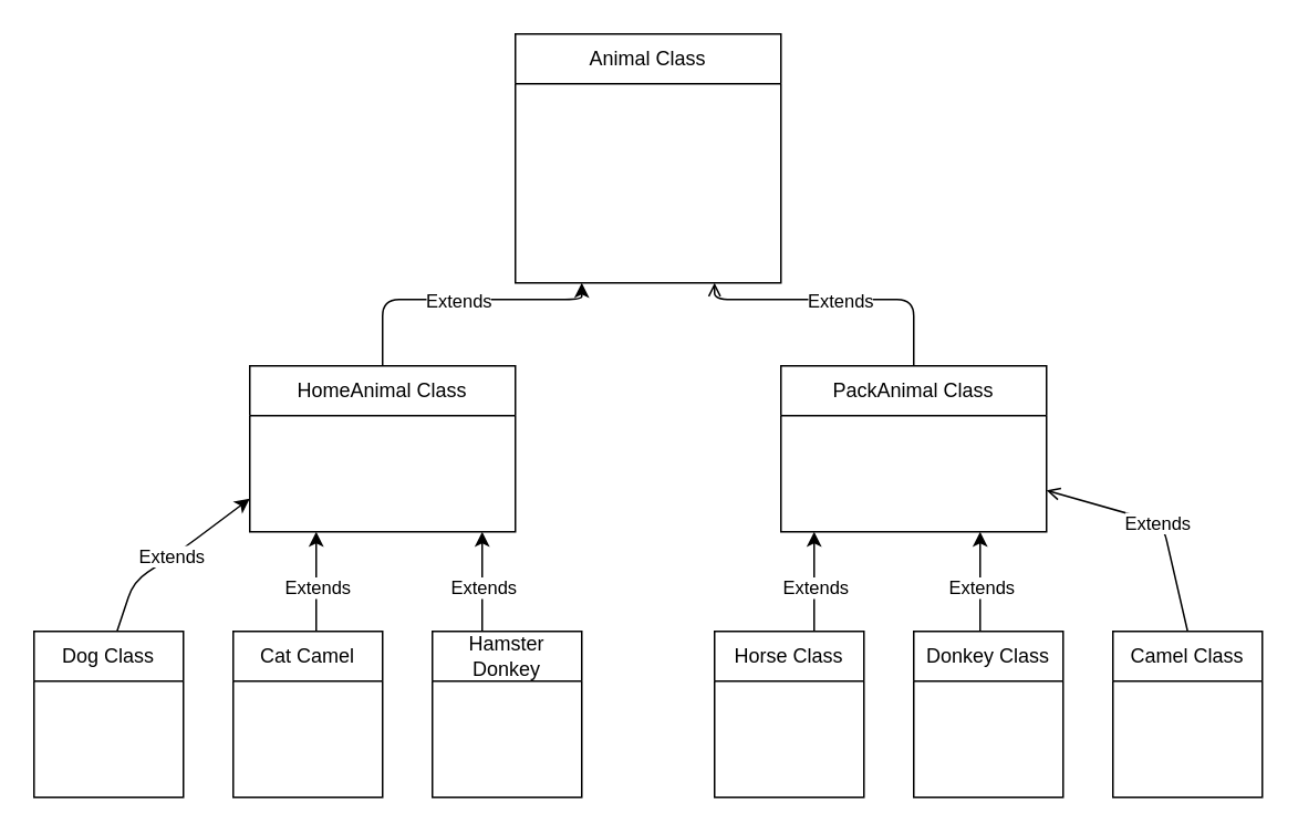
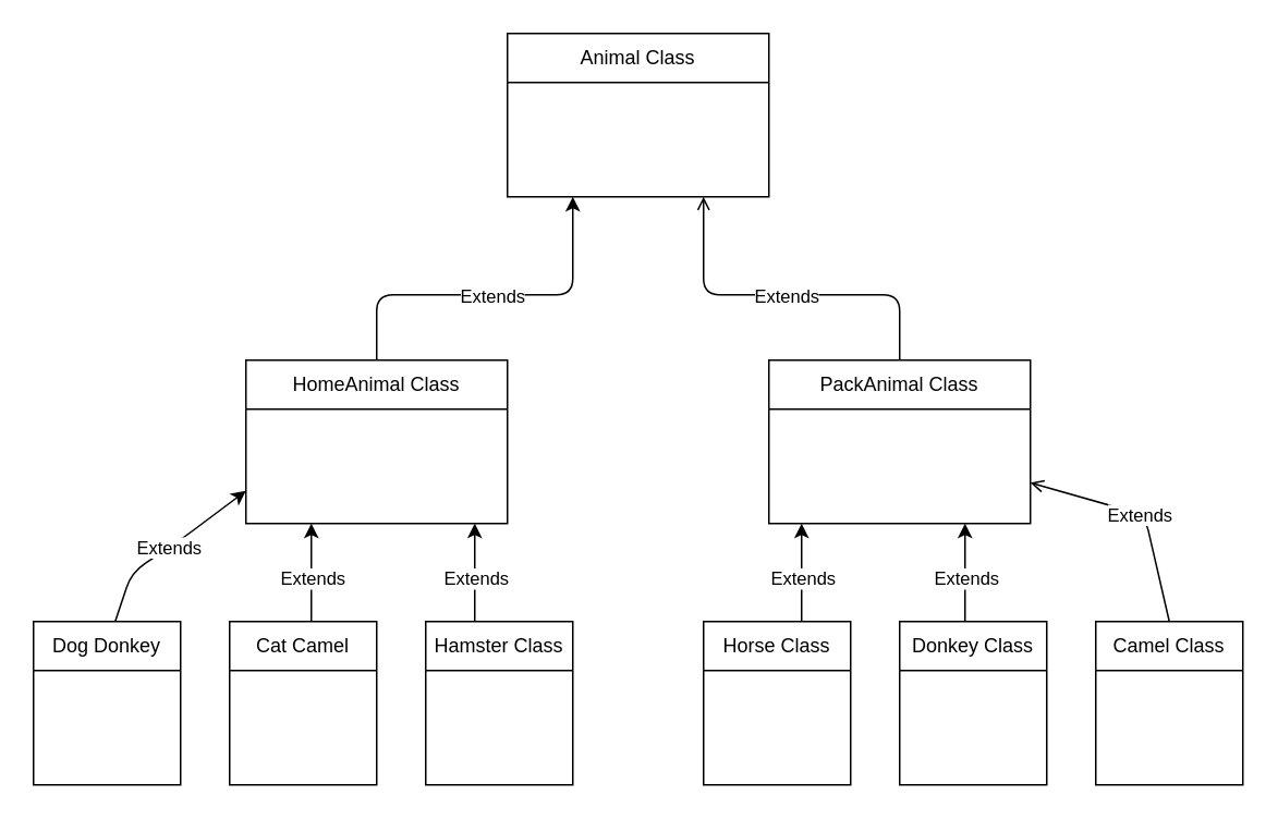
- <mxCell id="2" value="Animal Class" style="swimlane;fontStyle=0;childLayout=stackLayout;horizontal=1;startSize=30;horizontalStack=0;resizeParent=1;resizeParentMax=0;resizeLast=0;collapsible=1;marginBottom=0;whiteSpace=wrap;html=1;" vertex="1" parent="1"><mxGeometry x="310" y="20" width="160" height="150" as="geometry" /></mxCell>
+ <mxCell id="2" value="Animal Class" style="swimlane;fontStyle=0;childLayout=stackLayout;horizontal=1;startSize=30;horizontalStack=0;resizeParent=1;resizeParentMax=0;resizeLast=0;collapsible=1;marginBottom=0;whiteSpace=wrap;html=1;" vertex="1" parent="1"><mxGeometry x="310" y="20" width="160" height="100" as="geometry" /></mxCell>
- <mxCell id="9" value="Dog Class" style="swimlane;fontStyle=0;childLayout=stackLayout;horizontal=1;startSize=30;horizontalStack=0;resizeParent=1;resizeParentMax=0;resizeLast=0;collapsible=1;marginBottom=0;whiteSpace=wrap;html=1;" vertex="1" parent="1"><mxGeometry x="20" y="380" width="90" height="100" as="geometry" /></mxCell>
+ <mxCell id="9" value="Dog Donkey" style="swimlane;fontStyle=0;childLayout=stackLayout;horizontal=1;startSize=30;horizontalStack=0;resizeParent=1;resizeParentMax=0;resizeLast=0;collapsible=1;marginBottom=0;whiteSpace=wrap;html=1;" vertex="1" parent="1"><mxGeometry x="20" y="380" width="90" height="100" as="geometry" /></mxCell>
- <mxCell id="11" value="Hamster Donkey" style="swimlane;fontStyle=0;childLayout=stackLayout;horizontal=1;startSize=30;horizontalStack=0;resizeParent=1;resizeParentMax=0;resizeLast=0;collapsible=1;marginBottom=0;whiteSpace=wrap;html=1;" vertex="1" parent="1"><mxGeometry x="260" y="380" width="90" height="100" as="geometry" /></mxCell>
+ <mxCell id="11" value="Hamster Class" style="swimlane;fontStyle=0;childLayout=stackLayout;horizontal=1;startSize=30;horizontalStack=0;resizeParent=1;resizeParentMax=0;resizeLast=0;collapsible=1;marginBottom=0;whiteSpace=wrap;html=1;" vertex="1" parent="1"><mxGeometry x="260" y="380" width="90" height="100" as="geometry" /></mxCell>
